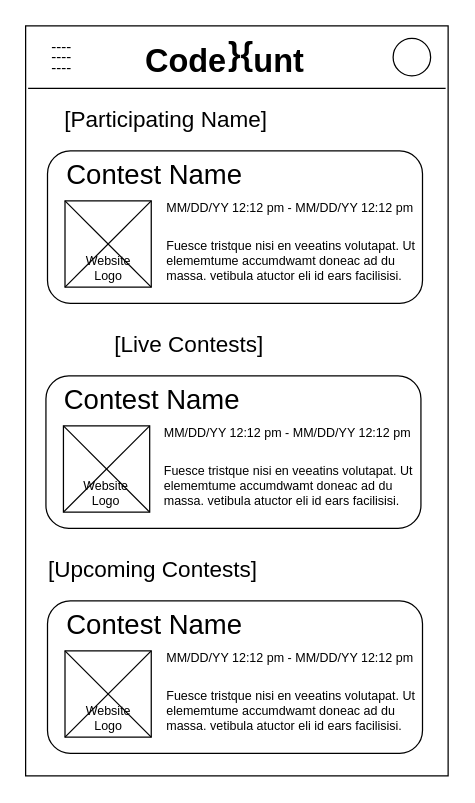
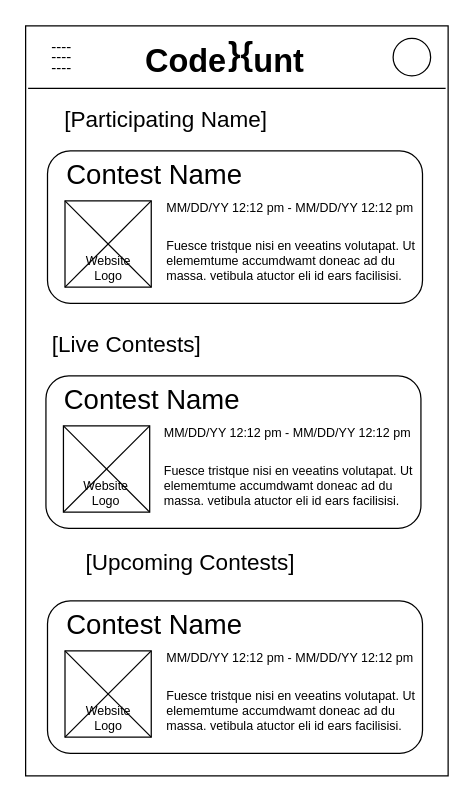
- <mxCell id="8" value="&lt;font style=&quot;font-size: 18px&quot;&gt;[Live Contests]&lt;/font&gt;" style="text;html=1;strokeColor=none;fillColor=none;align=center;verticalAlign=middle;whiteSpace=wrap;rounded=0;" parent="1" vertex="1"><mxGeometry x="73.75" y="260" width="154" height="30" as="geometry" /></mxCell>
+ <mxCell id="8" value="&lt;font style=&quot;font-size: 18px&quot;&gt;[Live Contests]&lt;/font&gt;" style="text;html=1;strokeColor=none;fillColor=none;align=center;verticalAlign=middle;whiteSpace=wrap;rounded=0;" parent="1" vertex="1"><mxGeometry x="23.75" y="260" width="154" height="30" as="geometry" /></mxCell>
- <mxCell id="24" value="&lt;font style=&quot;font-size: 18px&quot;&gt;[Upcoming Contests]&lt;/font&gt;" style="text;html=1;strokeColor=none;fillColor=none;align=center;verticalAlign=middle;whiteSpace=wrap;rounded=0;" parent="1" vertex="1"><mxGeometry x="20" y="440" width="204" height="30" as="geometry" /></mxCell>
+ <mxCell id="24" value="&lt;font style=&quot;font-size: 18px&quot;&gt;[Upcoming Contests]&lt;/font&gt;" style="text;html=1;strokeColor=none;fillColor=none;align=center;verticalAlign=middle;whiteSpace=wrap;rounded=0;" parent="1" vertex="1"><mxGeometry x="50" y="435" width="204" height="30" as="geometry" /></mxCell>
